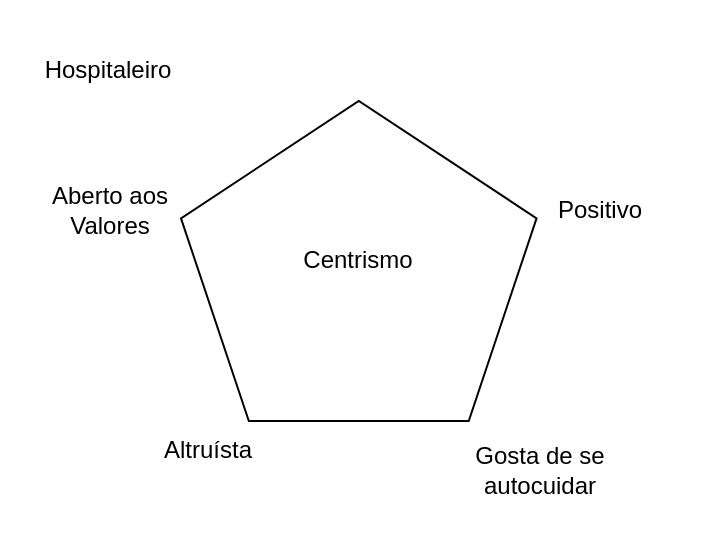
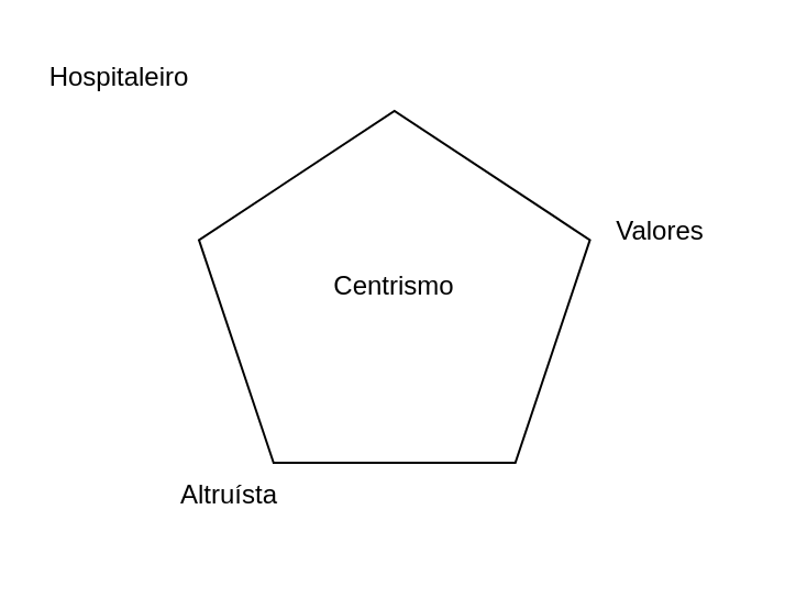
- <mxCell id="6" value="Aberto aos Valores" style="text;html=1;strokeColor=none;fillColor=none;align=center;verticalAlign=middle;whiteSpace=wrap;rounded=0;" parent="1" vertex="1"><mxGeometry x="20" y="90" width="70" height="30" as="geometry" /></mxCell>
- <mxCell id="7" value="Positivo" style="text;html=1;strokeColor=none;fillColor=none;align=center;verticalAlign=middle;whiteSpace=wrap;rounded=0;" parent="1" vertex="1"><mxGeometry x="260" y="90" width="80" height="30" as="geometry" /></mxCell>
+ <mxCell id="7" value="Valores" style="text;html=1;strokeColor=none;fillColor=none;align=center;verticalAlign=middle;whiteSpace=wrap;rounded=0;" parent="1" vertex="1"><mxGeometry x="260" y="90" width="80" height="30" as="geometry" /></mxCell>
- <mxCell id="5" value="Gosta de se autocuidar" style="text;html=1;strokeColor=none;fillColor=none;align=center;verticalAlign=middle;whiteSpace=wrap;rounded=0;" parent="1" vertex="1"><mxGeometry x="230" y="220" width="80" height="30" as="geometry" /></mxCell>
